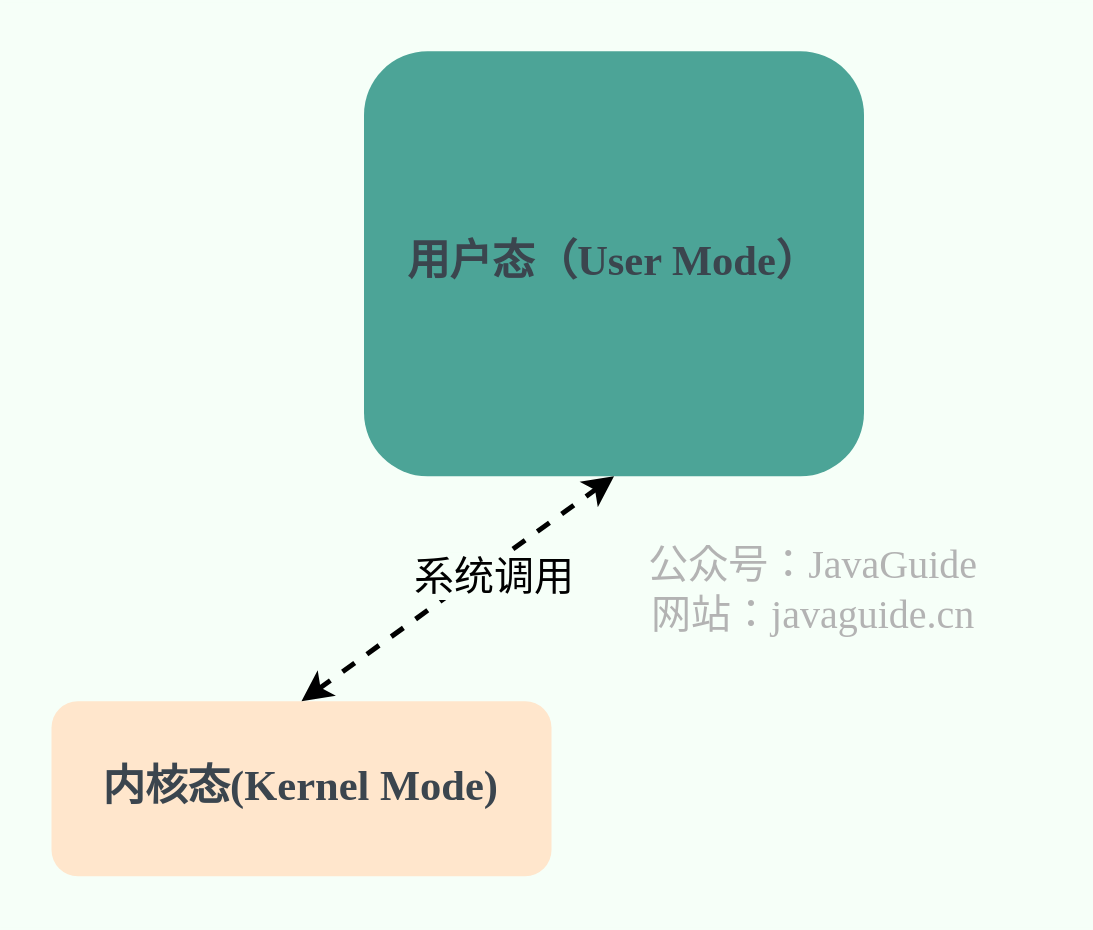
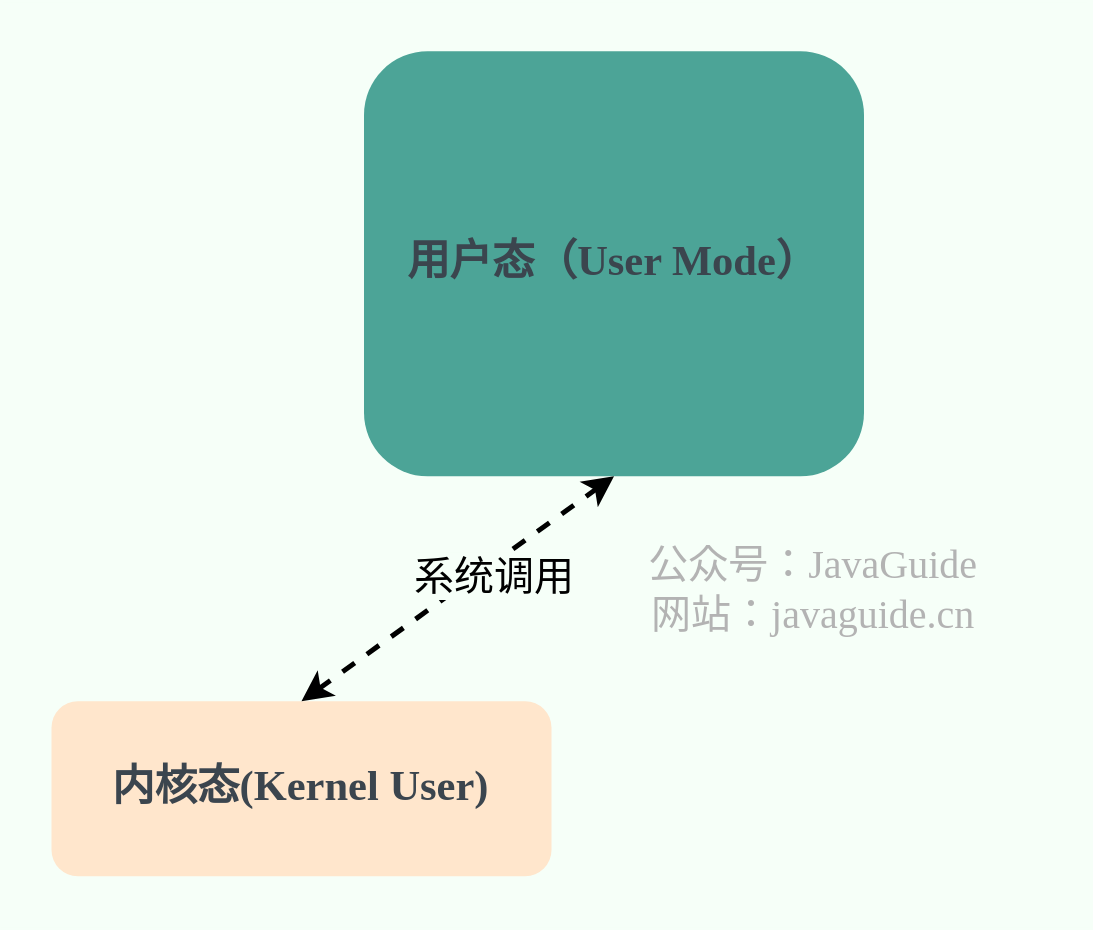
- <mxCell id="3" value="&lt;strong style=&quot;box-sizing: border-box; caret-color: rgb(59, 69, 78); color: rgb(59, 69, 78); font-size: 17px; orphans: 4; text-align: left; text-size-adjust: auto;&quot;&gt;内核态(Kernel Mode)&lt;/strong&gt;" style="rounded=1;whiteSpace=wrap;html=1;fontSize=15;fillColor=#ffe6cc;strokeColor=none;fontFamily=JetBrains Mono;fontSource=https%3A%2F%2Ffonts.googleapis.com%2Fcss%3Ffamily%3DJetBrains%2BMono;" vertex="1" parent="1"><mxGeometry x="20" y="280" width="200" height="70" as="geometry" /></mxCell>
+ <mxCell id="3" value="&lt;strong style=&quot;box-sizing: border-box; caret-color: rgb(59, 69, 78); color: rgb(59, 69, 78); font-size: 17px; orphans: 4; text-align: left; text-size-adjust: auto;&quot;&gt;内核态(Kernel User)&lt;/strong&gt;" style="rounded=1;whiteSpace=wrap;html=1;fontSize=15;fillColor=#ffe6cc;strokeColor=none;fontFamily=JetBrains Mono;fontSource=https%3A%2F%2Ffonts.googleapis.com%2Fcss%3Ffamily%3DJetBrains%2BMono;" vertex="1" parent="1"><mxGeometry x="20" y="280" width="200" height="70" as="geometry" /></mxCell>
